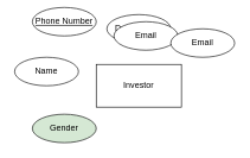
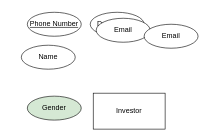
- <mxCell id="3" value="&lt;u&gt;Phone Number&lt;/u&gt;" style="ellipse;whiteSpace=wrap;html=1;" vertex="1" parent="1"><mxGeometry x="45" y="10" width="90" height="40" as="geometry" /></mxCell>
+ <mxCell id="3" value="&lt;u&gt;Phone Number&lt;/u&gt;" style="ellipse;whiteSpace=wrap;html=1;" vertex="1" parent="1"><mxGeometry x="45" y="20" width="90" height="40" as="geometry" /></mxCell>
- <mxCell id="5" value="Name" style="ellipse;whiteSpace=wrap;html=1;" vertex="1" parent="1"><mxGeometry x="20" y="80" width="90" height="40" as="geometry" /></mxCell>
+ <mxCell id="5" value="Name" style="ellipse;whiteSpace=wrap;html=1;" vertex="1" parent="1"><mxGeometry x="35" y="75" width="90" height="40" as="geometry" /></mxCell>
- <mxCell id="2" value="Investor" style="rounded=0;whiteSpace=wrap;html=1;" vertex="1" parent="1"><mxGeometry x="135" y="90" width="120" height="60" as="geometry" /></mxCell>
+ <mxCell id="2" value="Investor" style="rounded=0;whiteSpace=wrap;html=1;" vertex="1" parent="1"><mxGeometry x="155" y="155" width="120" height="60" as="geometry" /></mxCell>
